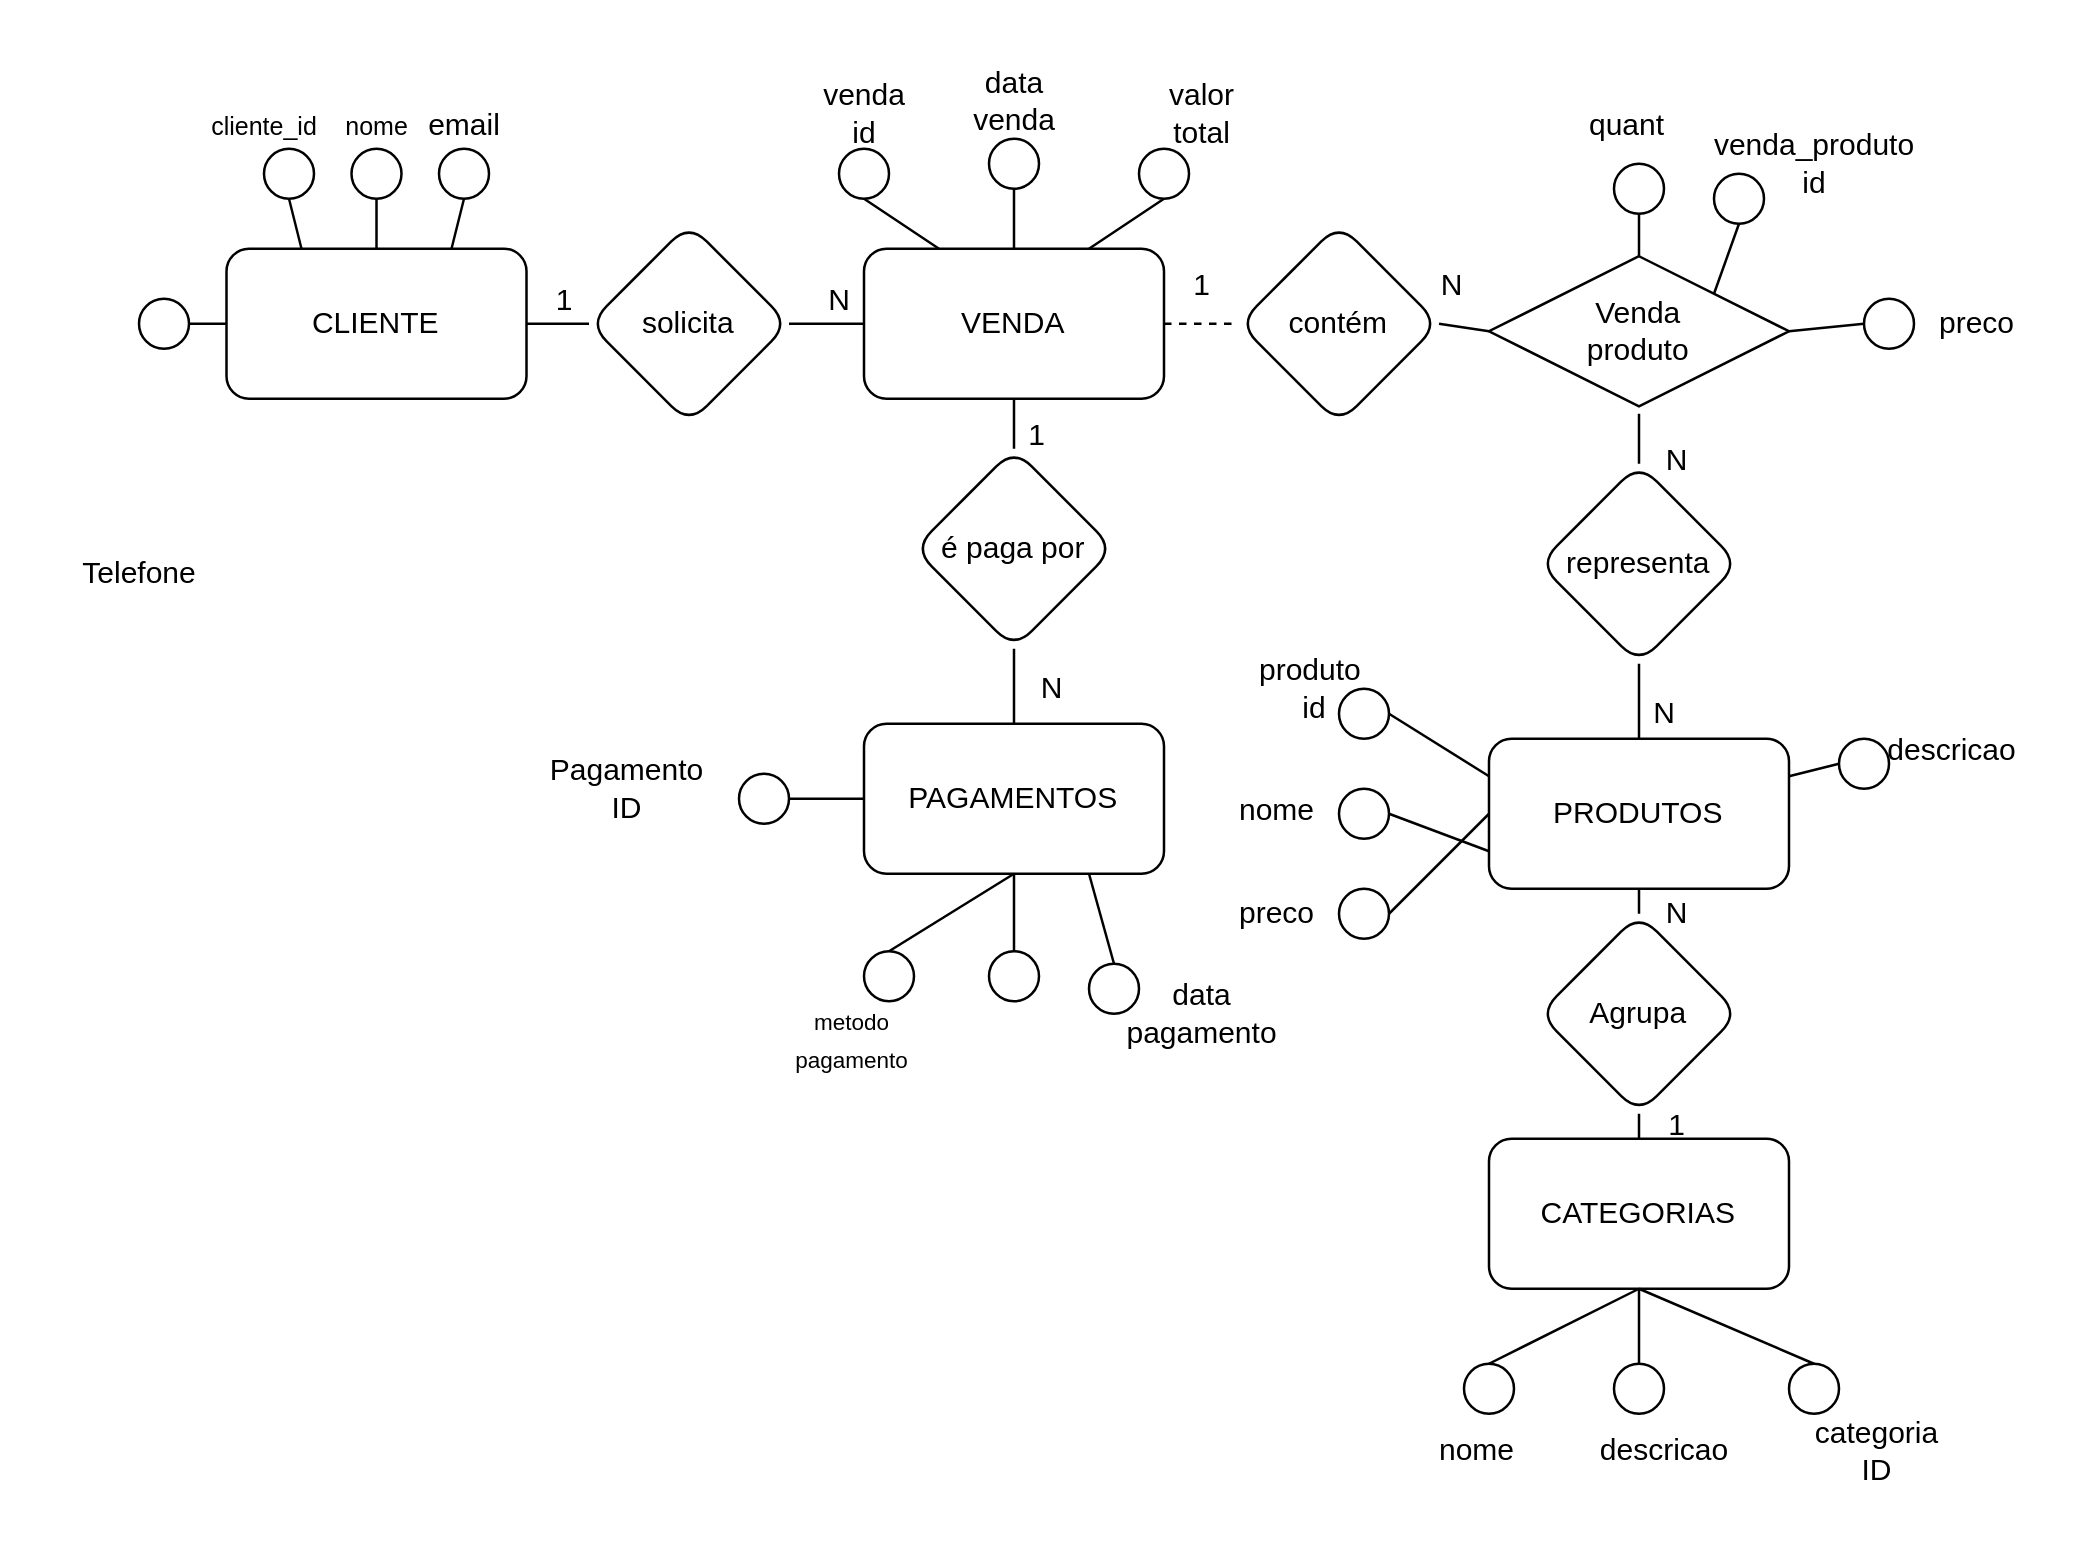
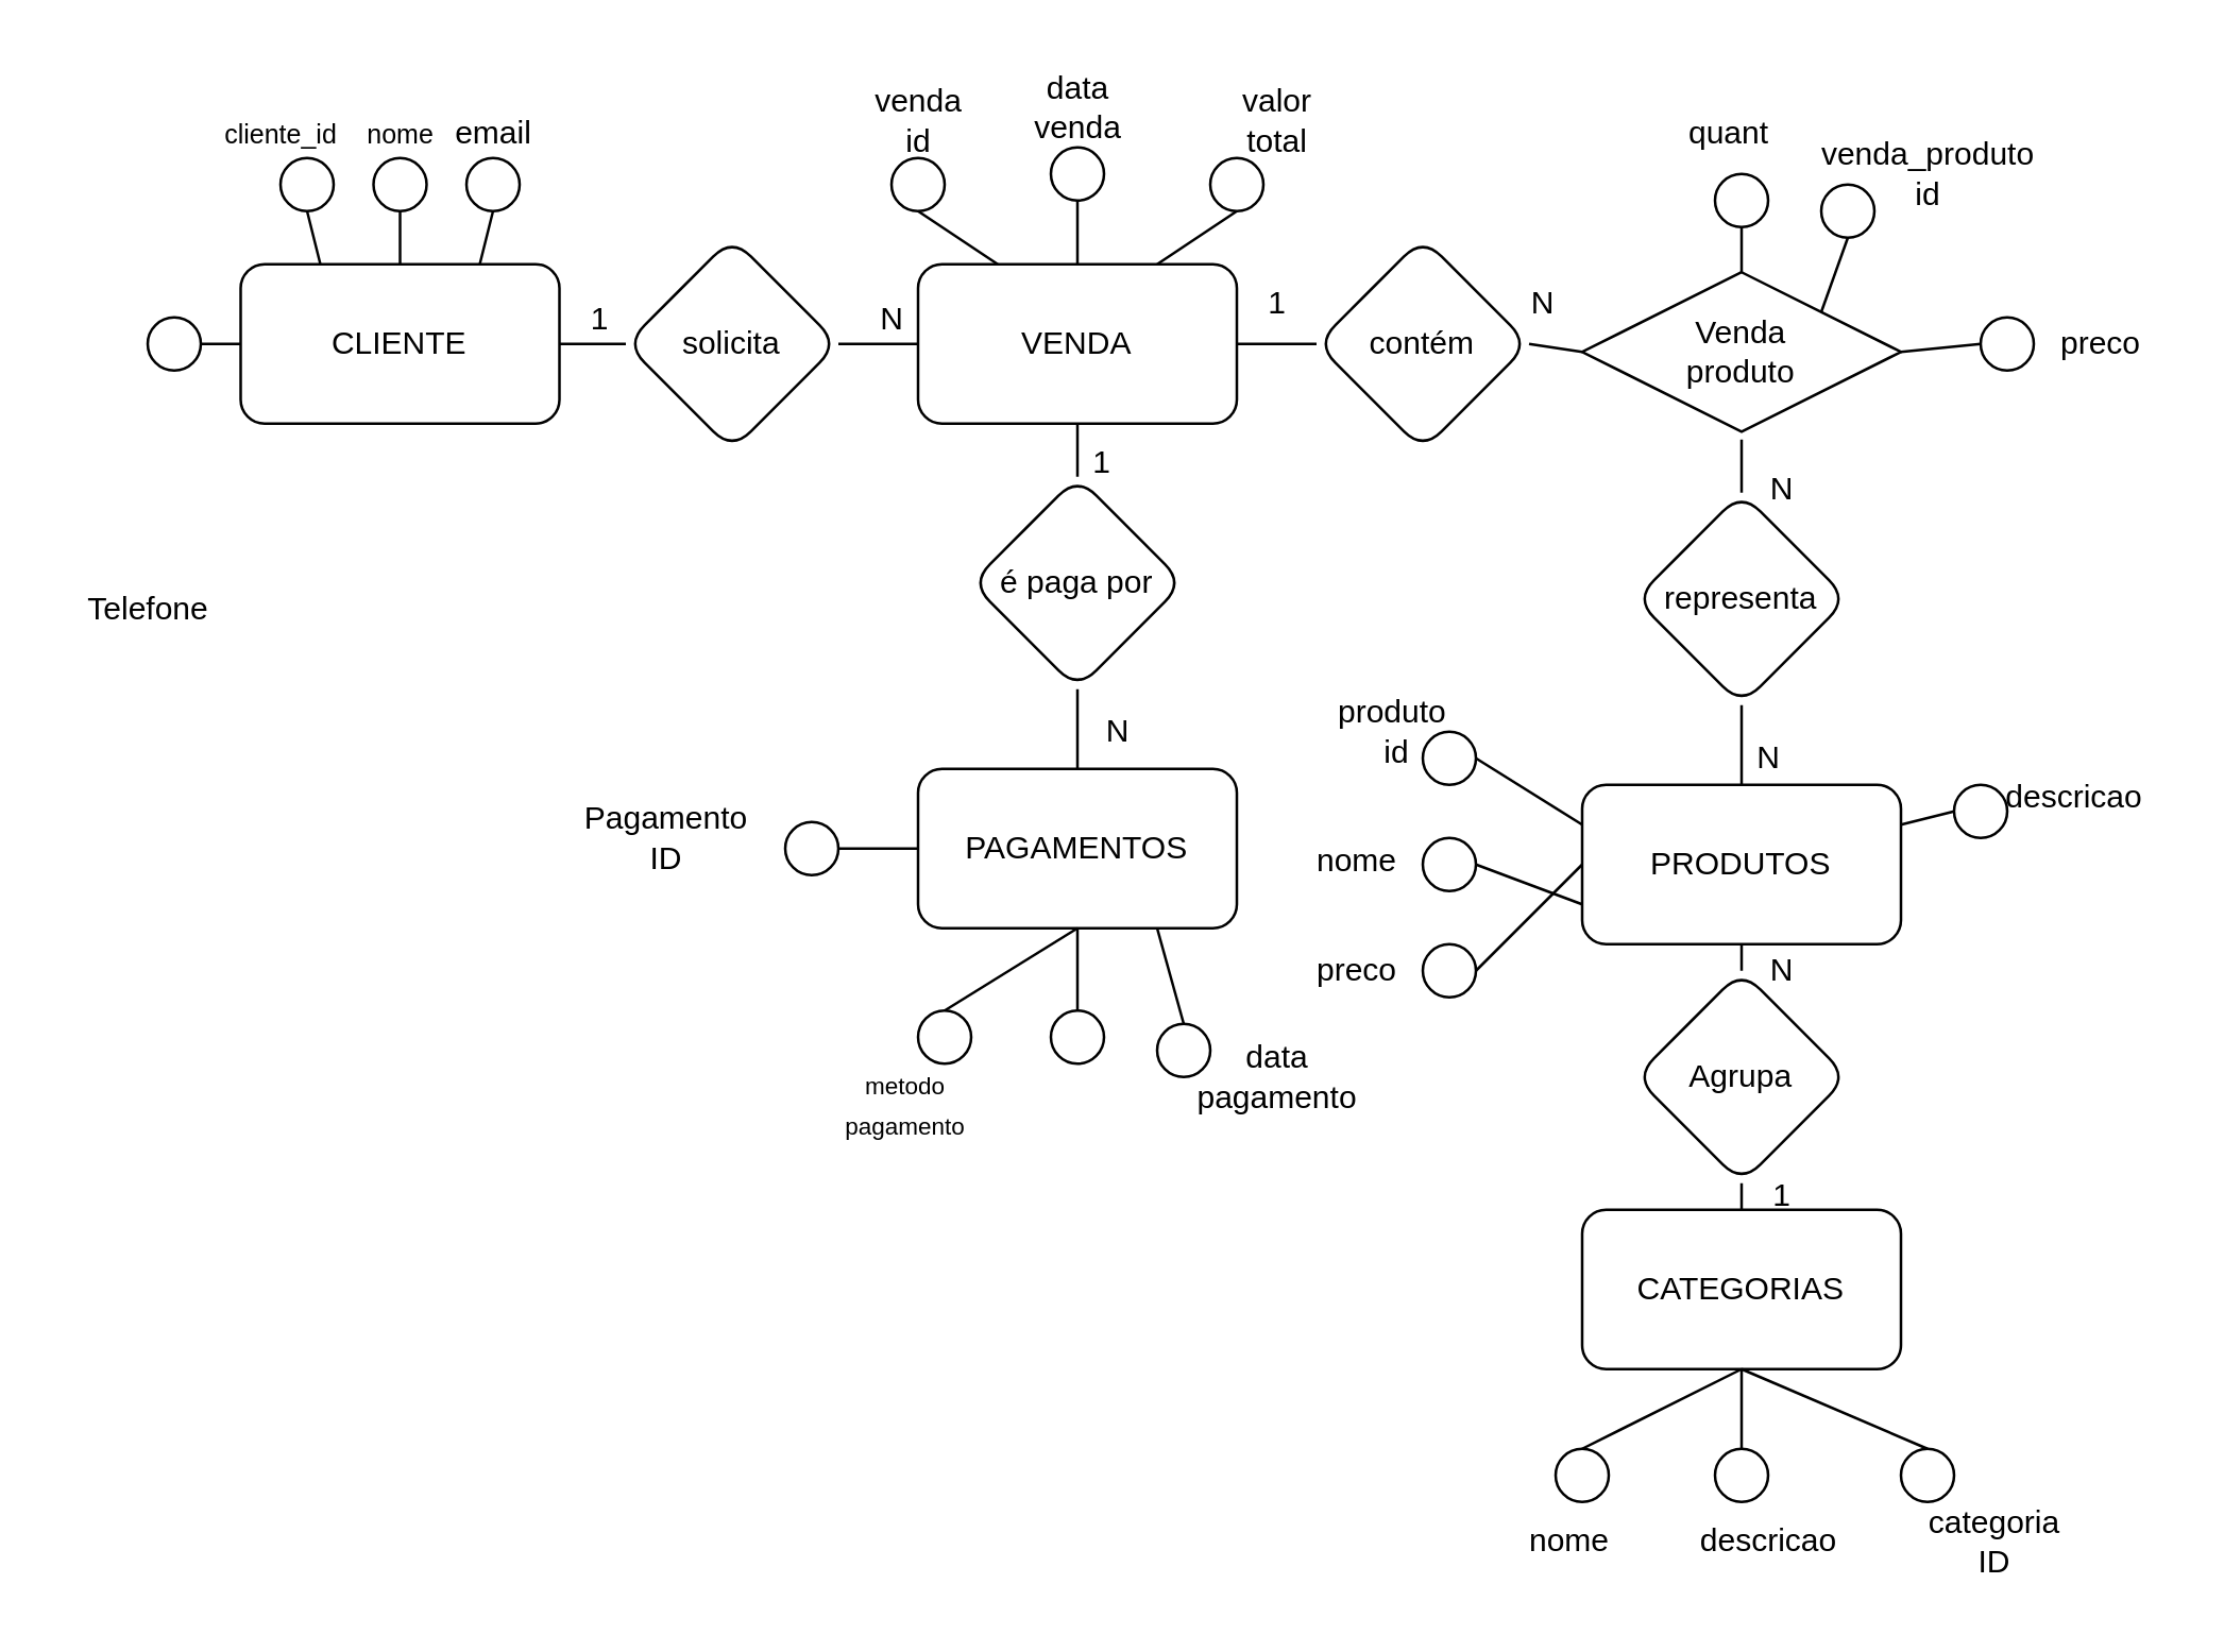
- <mxCell id="35" value="" style="endArrow=none;html=1;rounded=0;entryX=0;entryY=0.5;entryDx=0;entryDy=0;exitX=1;exitY=0.5;exitDx=0;exitDy=0;dashed=1;" edge="1" parent="1" source="17" target="34"><mxGeometry width="50" height="50" relative="1" as="geometry"><mxPoint x="275" y="219" as="sourcePoint" /><mxPoint x="325" y="169" as="targetPoint" /></mxGeometry></mxCell>
+ <mxCell id="35" value="" style="endArrow=none;html=1;rounded=0;entryX=0;entryY=0.5;entryDx=0;entryDy=0;exitX=1;exitY=0.5;exitDx=0;exitDy=0;" edge="1" parent="1" source="17" target="34"><mxGeometry width="50" height="50" relative="1" as="geometry"><mxPoint x="275" y="219" as="sourcePoint" /><mxPoint x="325" y="169" as="targetPoint" /></mxGeometry></mxCell>
